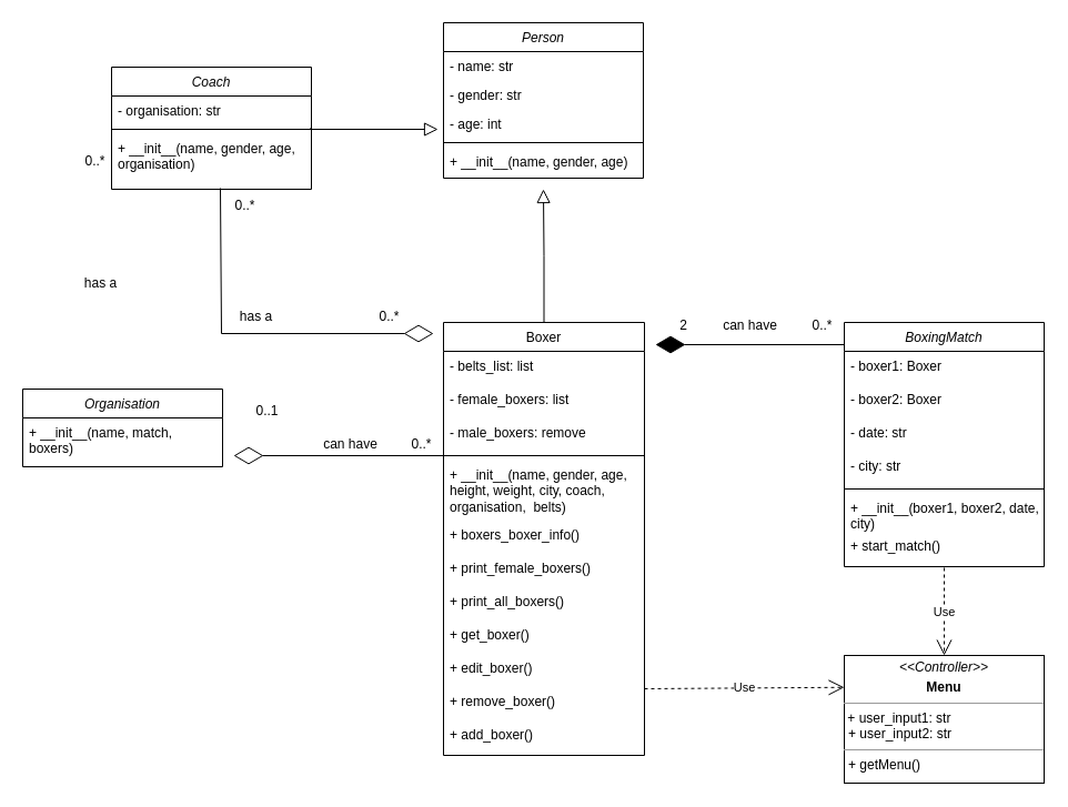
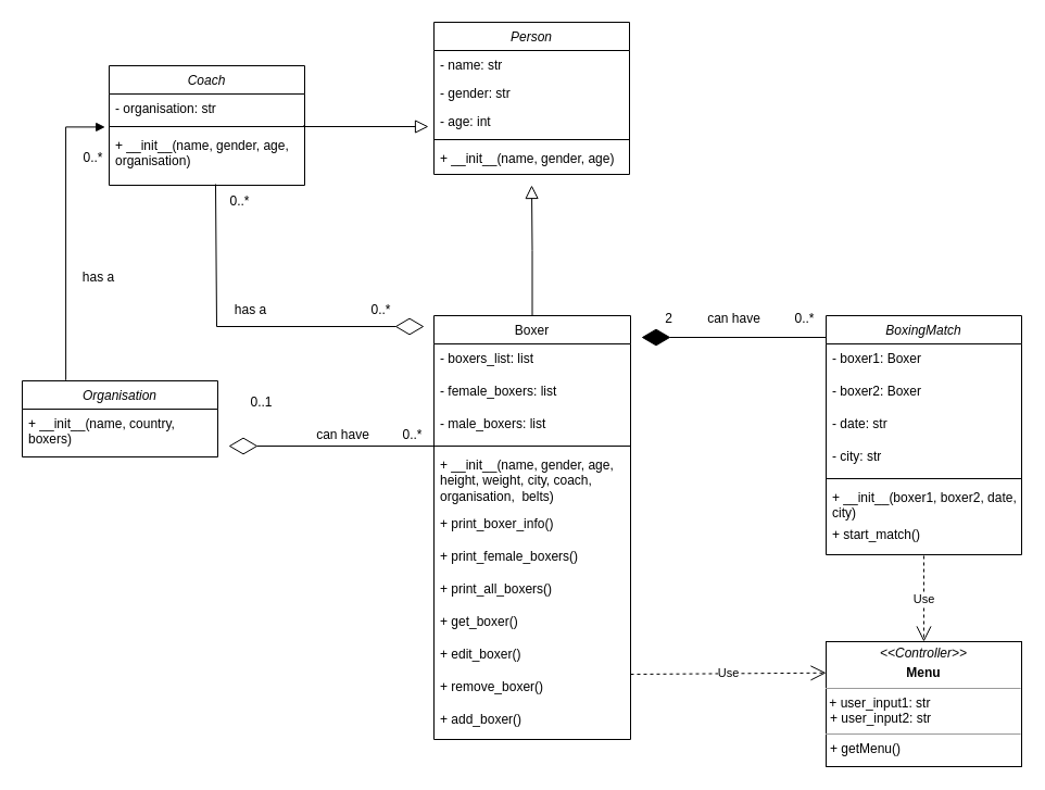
+ <mxCell id="46" value="" style="endArrow=block;endFill=1;html=1;edgeStyle=orthogonalEdgeStyle;align=left;verticalAlign=top;rounded=0;entryX=-0.021;entryY=-0.094;entryDx=0;entryDy=0;entryPerimeter=0;exitX=0.223;exitY=-0.01;exitDx=0;exitDy=0;exitPerimeter=0;" parent="1" source="28" target="27" edge="1"><mxGeometry x="-1" relative="1" as="geometry"><mxPoint x="60" y="345" as="sourcePoint" /><mxPoint x="170" y="330" as="targetPoint" /><mxPoint as="offset" /></mxGeometry></mxCell>
- <mxCell id="4" value="- belts_list: list" style="text;align=left;verticalAlign=top;spacingLeft=4;spacingRight=4;overflow=hidden;rotatable=0;points=[[0,0.5],[1,0.5]];portConstraint=eastwest;rounded=0;shadow=0;html=0;" parent="3" vertex="1"><mxGeometry y="26" width="181" height="30" as="geometry" /></mxCell>
+ <mxCell id="4" value="- boxers_list: list" style="text;align=left;verticalAlign=top;spacingLeft=4;spacingRight=4;overflow=hidden;rotatable=0;points=[[0,0.5],[1,0.5]];portConstraint=eastwest;rounded=0;shadow=0;html=0;" parent="3" vertex="1"><mxGeometry y="26" width="181" height="30" as="geometry" /></mxCell>
- <mxCell id="6" value="- male_boxers: remove" style="text;align=left;verticalAlign=top;spacingLeft=4;spacingRight=4;overflow=hidden;rotatable=0;points=[[0,0.5],[1,0.5]];portConstraint=eastwest;rounded=0;shadow=0;html=0;" parent="3" vertex="1"><mxGeometry y="86" width="181" height="30" as="geometry" /></mxCell>
+ <mxCell id="6" value="- male_boxers: list" style="text;align=left;verticalAlign=top;spacingLeft=4;spacingRight=4;overflow=hidden;rotatable=0;points=[[0,0.5],[1,0.5]];portConstraint=eastwest;rounded=0;shadow=0;html=0;" parent="3" vertex="1"><mxGeometry y="86" width="181" height="30" as="geometry" /></mxCell>
- <mxCell id="29" value="+ __init__(name, match, boxers)" style="text;align=left;verticalAlign=top;spacingLeft=4;spacingRight=4;overflow=hidden;rotatable=0;points=[[0,0.5],[1,0.5]];portConstraint=eastwest;rounded=0;whiteSpace=wrap;" parent="28" vertex="1"><mxGeometry y="26" width="180" height="44" as="geometry" /></mxCell>
+ <mxCell id="29" value="+ __init__(name, country, boxers)" style="text;align=left;verticalAlign=top;spacingLeft=4;spacingRight=4;overflow=hidden;rotatable=0;points=[[0,0.5],[1,0.5]];portConstraint=eastwest;rounded=0;whiteSpace=wrap;" parent="28" vertex="1"><mxGeometry y="26" width="180" height="44" as="geometry" /></mxCell>
- <mxCell id="9" value="+ boxers_boxer_info()" style="text;align=left;verticalAlign=top;spacingLeft=4;spacingRight=4;overflow=hidden;rotatable=0;points=[[0,0.5],[1,0.5]];portConstraint=eastwest;rounded=0;shadow=0;html=0;" vertex="1" parent="3"><mxGeometry y="178" width="181" height="30" as="geometry" /></mxCell>
+ <mxCell id="9" value="+ print_boxer_info()" style="text;align=left;verticalAlign=top;spacingLeft=4;spacingRight=4;overflow=hidden;rotatable=0;points=[[0,0.5],[1,0.5]];portConstraint=eastwest;rounded=0;shadow=0;html=0;" vertex="1" parent="3"><mxGeometry y="178" width="181" height="30" as="geometry" /></mxCell>
